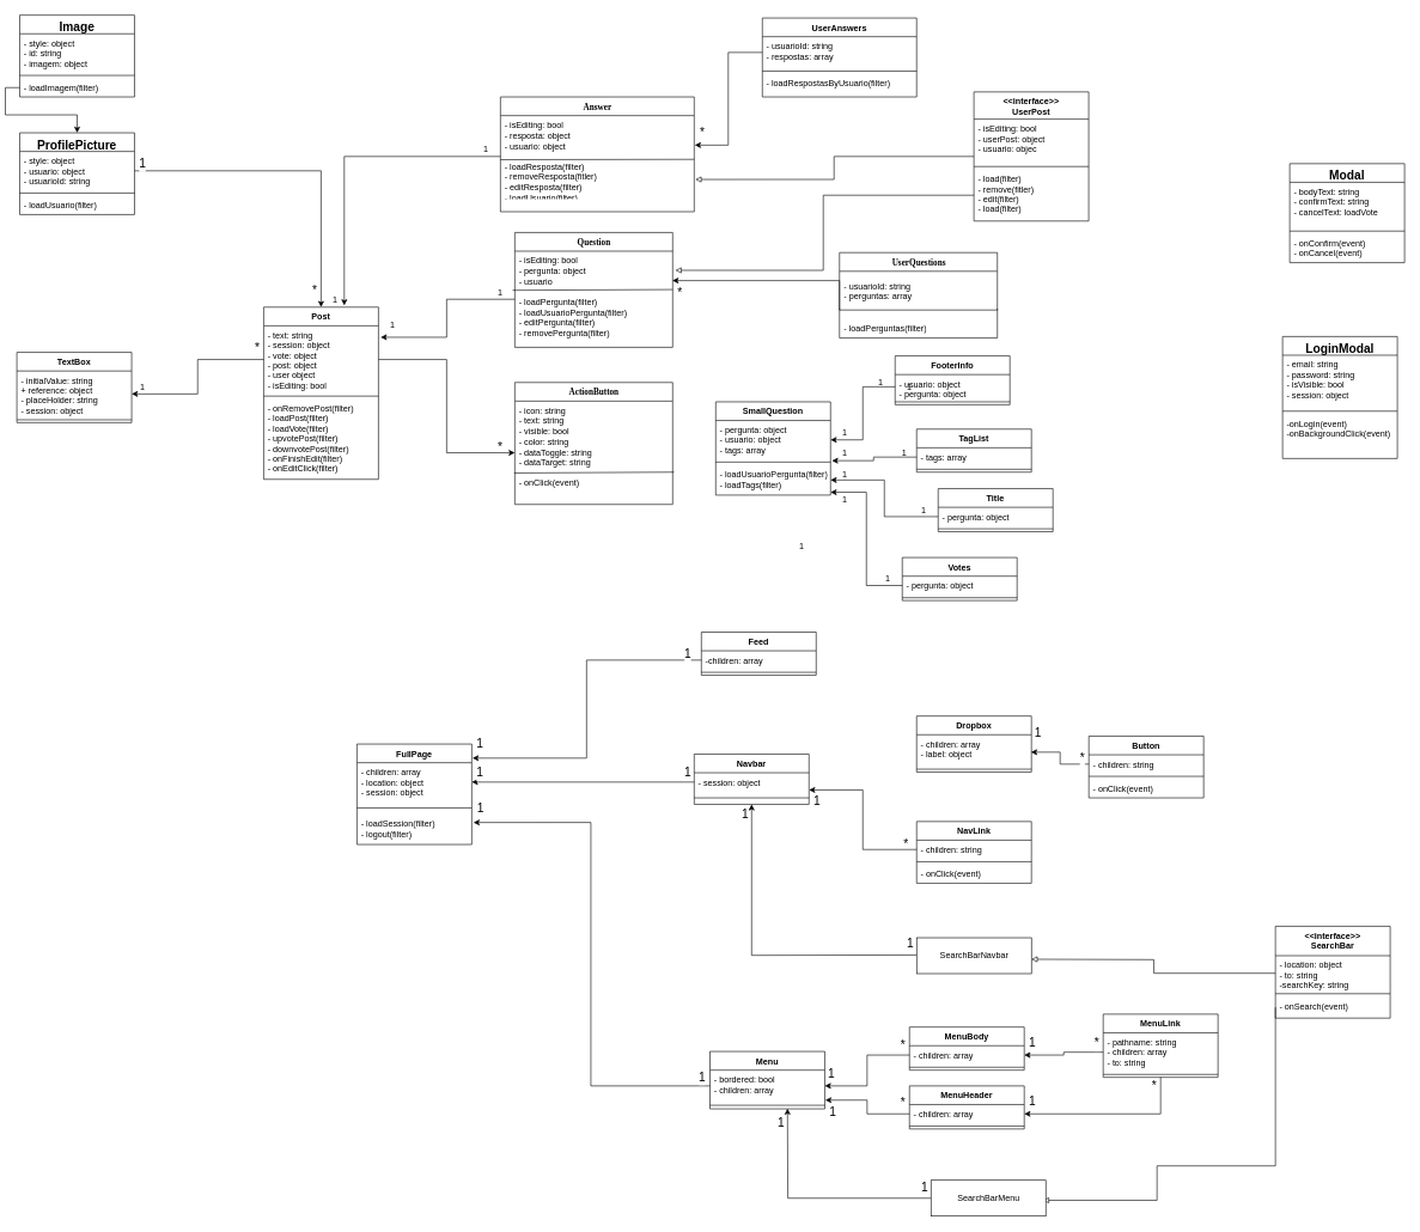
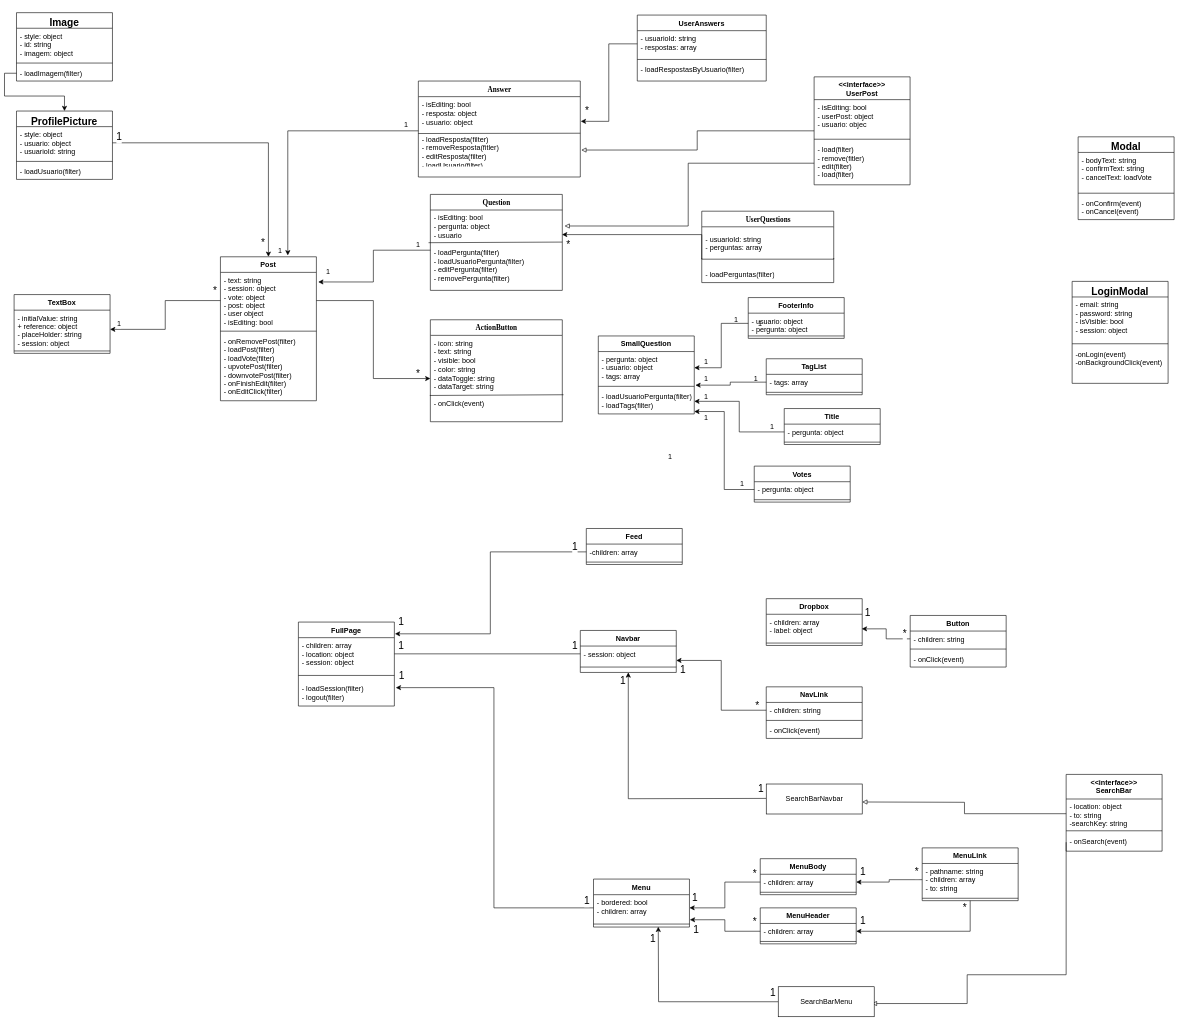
- <mxCell id="109" style="edgeStyle=orthogonalEdgeStyle;rounded=0;orthogonalLoop=1;jettySize=auto;html=1;exitX=0;exitY=0.5;exitDx=0;exitDy=0;entryX=1;entryY=0.5;entryDx=0;entryDy=0;endArrow=classic;endFill=1;" edge="1" parent="1" source="57" target="106"><mxGeometry relative="1" as="geometry" /></mxCell>
+ <mxCell id="109" style="edgeStyle=orthogonalEdgeStyle;rounded=0;orthogonalLoop=1;jettySize=auto;html=1;exitX=0;exitY=0.5;exitDx=0;exitDy=0;entryX=1;entryY=0.5;entryDx=0;entryDy=0;endArrow=none;endFill=1;" edge="1" parent="1" source="57" target="106"><mxGeometry relative="1" as="geometry" /></mxCell>
